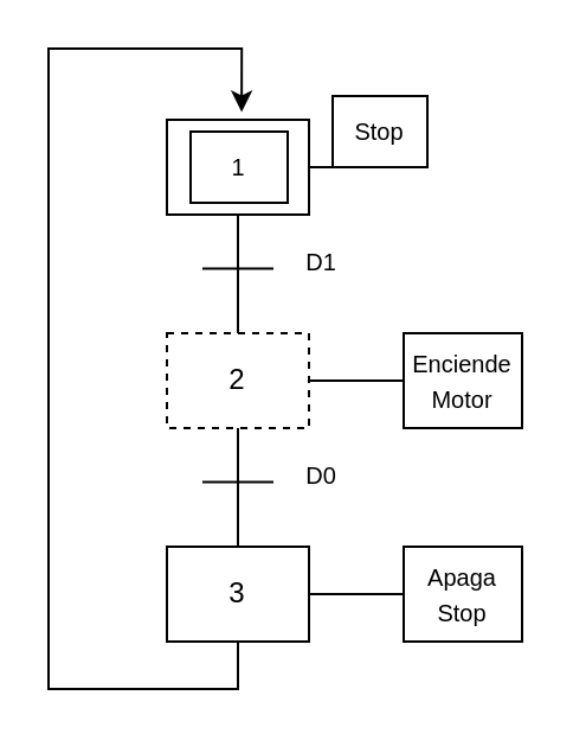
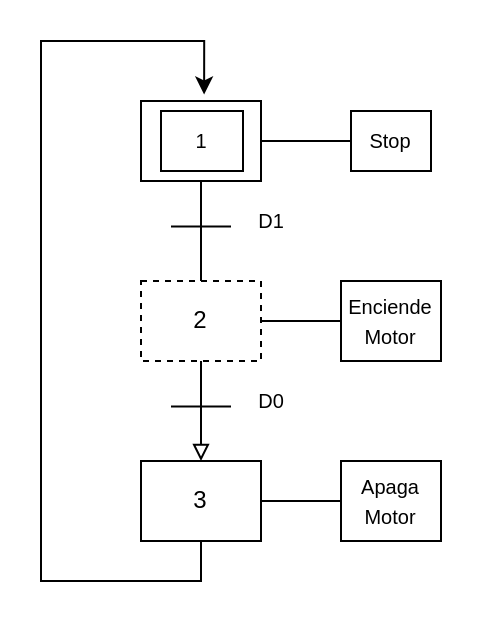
- <mxCell id="11" value="&lt;font style=&quot;font-size: 10px&quot;&gt;Stop&lt;/font&gt;" style="rounded=0;whiteSpace=wrap;html=1;fontSize=12;glass=0;strokeWidth=1;shadow=0;" vertex="1" parent="1"><mxGeometry x="140" y="40" width="40" height="30" as="geometry" /></mxCell>
+ <mxCell id="11" value="&lt;font style=&quot;font-size: 10px&quot;&gt;Stop&lt;/font&gt;" style="rounded=0;whiteSpace=wrap;html=1;fontSize=12;glass=0;strokeWidth=1;shadow=0;" vertex="1" parent="1"><mxGeometry x="175" y="55" width="40" height="30" as="geometry" /></mxCell>
- <mxCell id="5" style="edgeStyle=orthogonalEdgeStyle;rounded=0;orthogonalLoop=1;jettySize=auto;html=1;entryX=0.5;entryY=0;entryDx=0;entryDy=0;fontSize=10;endArrow=none;endFill=0;" edge="1" parent="1" source="7" target="10"><mxGeometry relative="1" as="geometry" /></mxCell>
+ <mxCell id="5" style="edgeStyle=orthogonalEdgeStyle;rounded=0;orthogonalLoop=1;jettySize=auto;html=1;entryX=0.5;entryY=0;entryDx=0;entryDy=0;fontSize=10;endArrow=block;endFill=0;" edge="1" parent="1" source="7" target="10"><mxGeometry relative="1" as="geometry" /></mxCell>
- <mxCell id="17" value="&lt;font style=&quot;font-size: 10px&quot;&gt;Apaga Stop&lt;/font&gt;" style="rounded=0;whiteSpace=wrap;html=1;fontSize=12;glass=0;strokeWidth=1;shadow=0;" vertex="1" parent="1"><mxGeometry x="170" y="230" width="50" height="40" as="geometry" /></mxCell>
+ <mxCell id="17" value="&lt;font style=&quot;font-size: 10px&quot;&gt;Apaga Motor&lt;/font&gt;" style="rounded=0;whiteSpace=wrap;html=1;fontSize=12;glass=0;strokeWidth=1;shadow=0;" vertex="1" parent="1"><mxGeometry x="170" y="230" width="50" height="40" as="geometry" /></mxCell>
